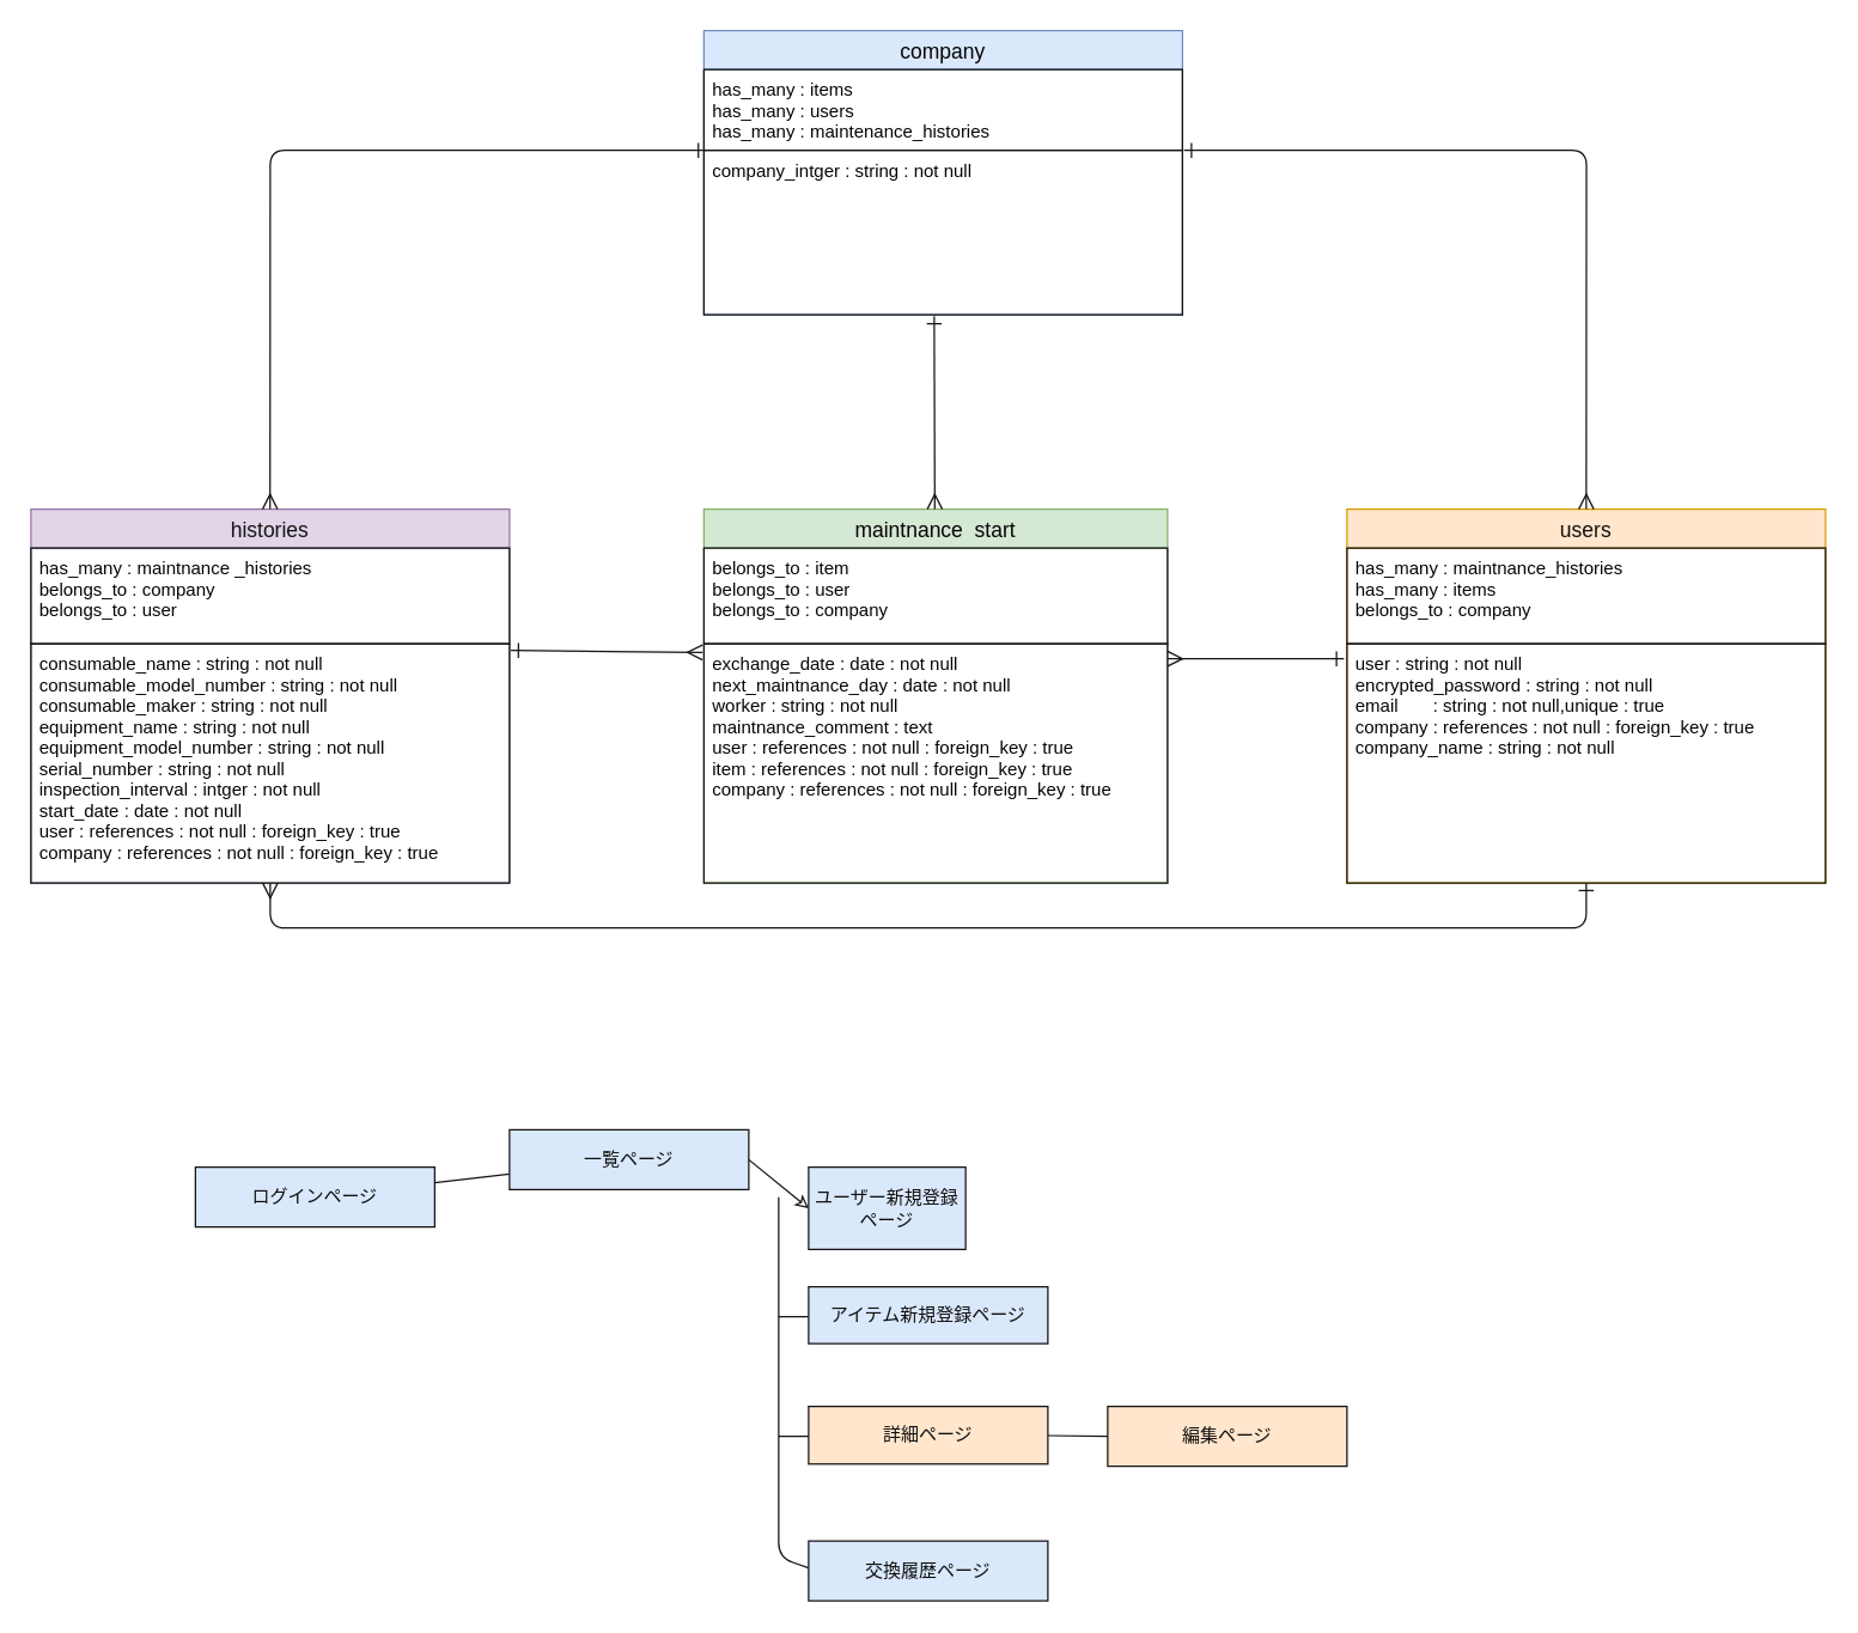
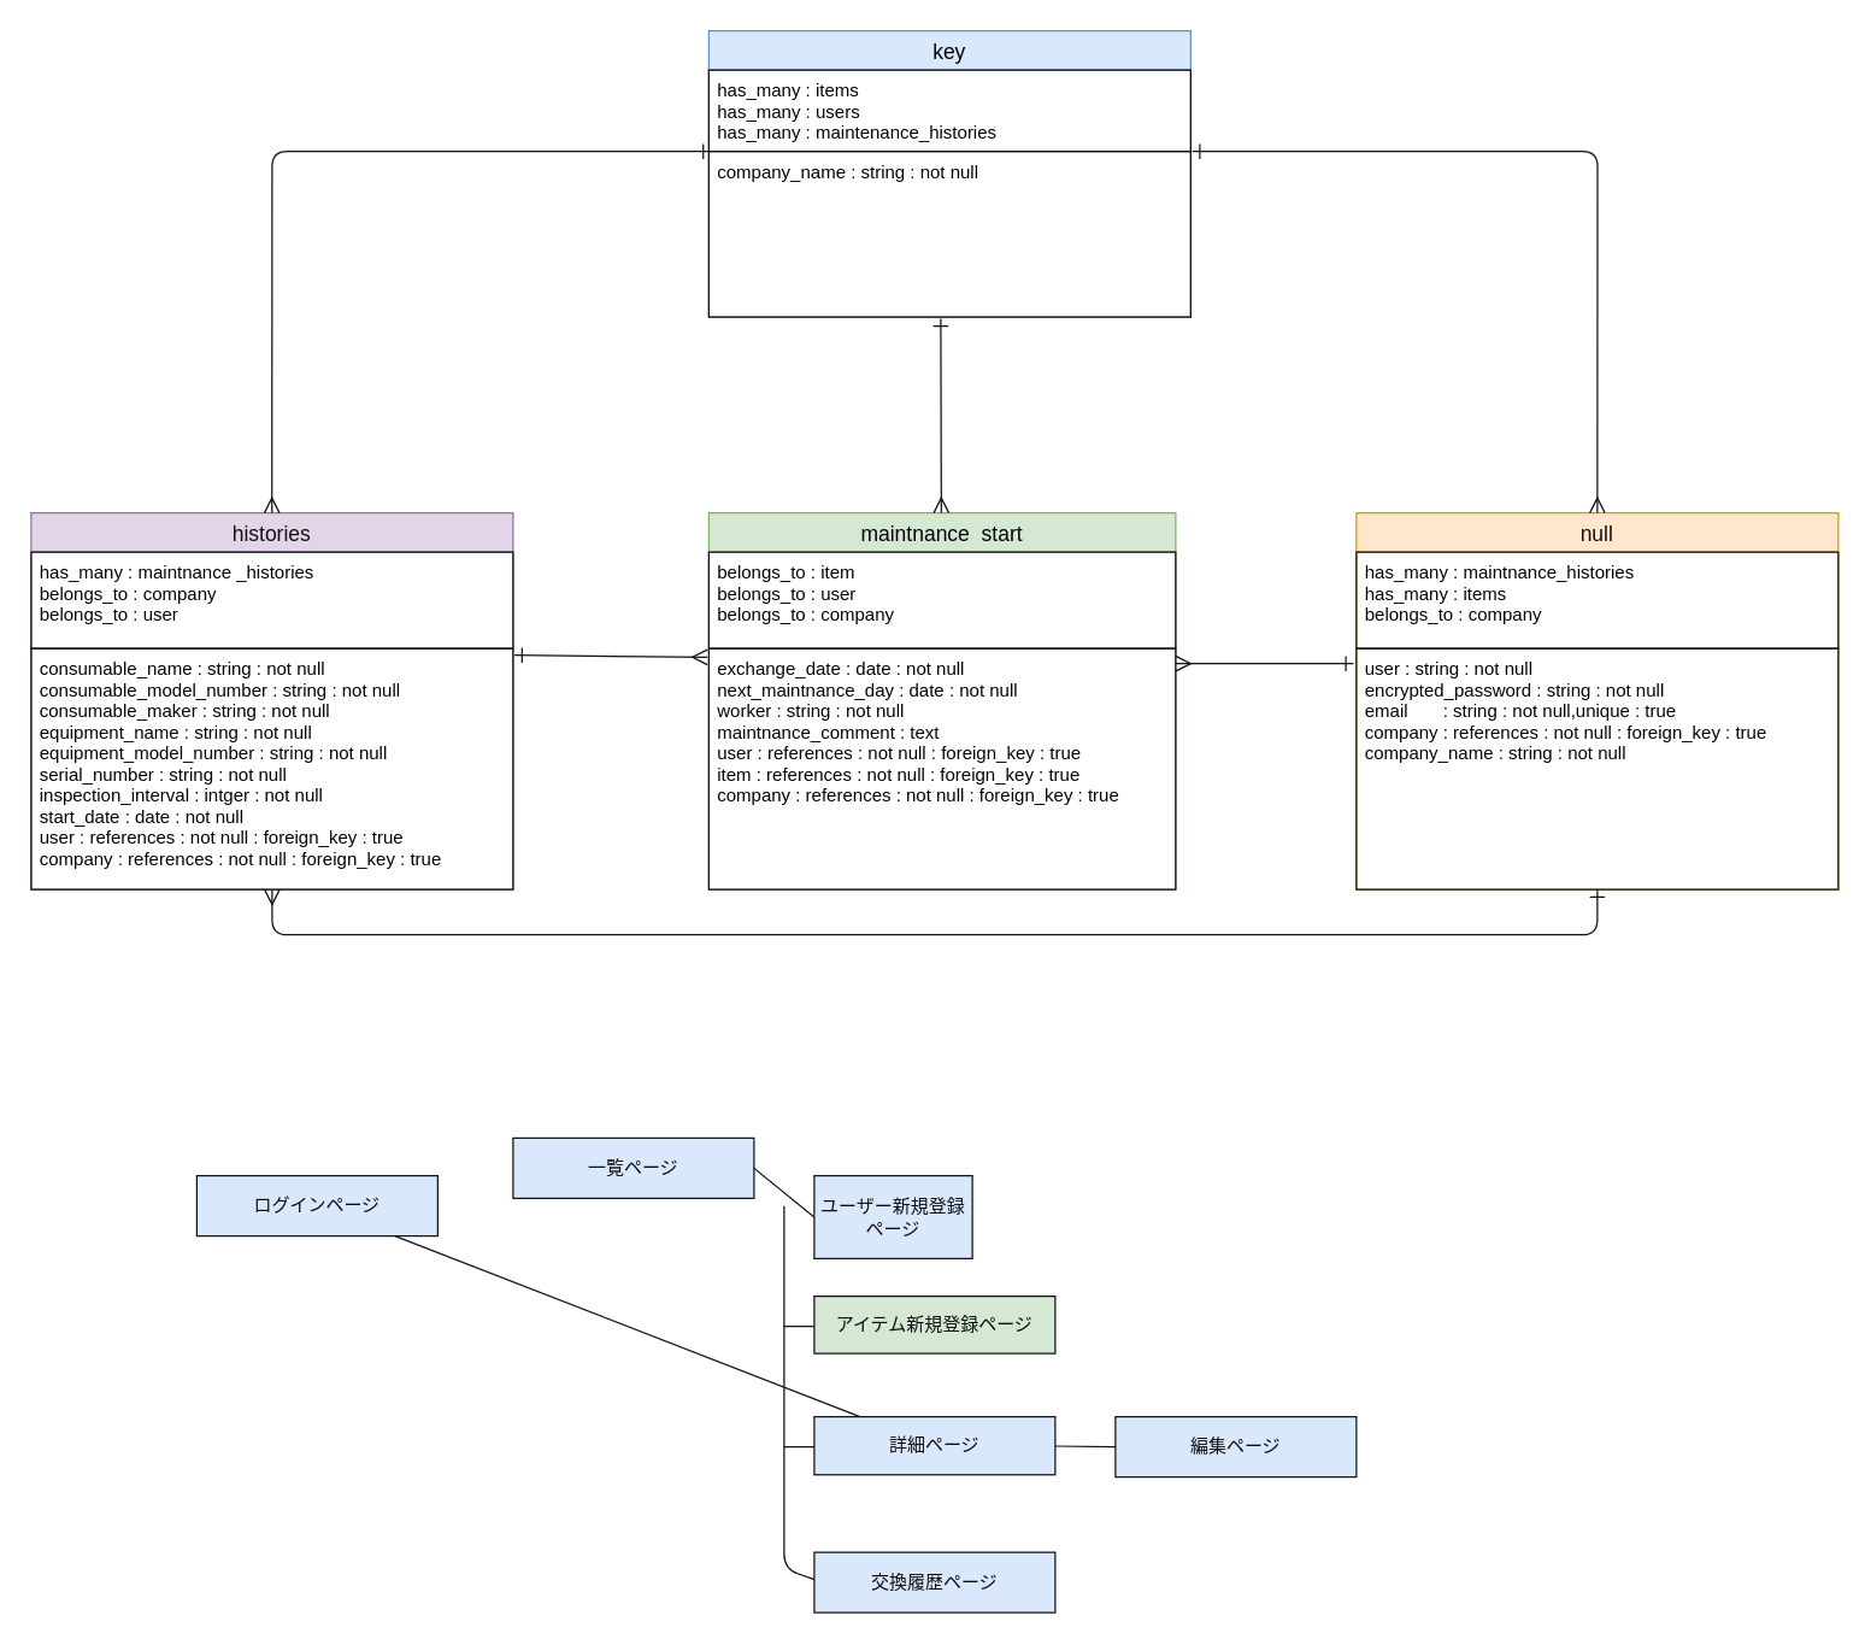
- <mxCell id="8" value="company" style="swimlane;fontStyle=0;childLayout=stackLayout;horizontal=1;startSize=26;horizontalStack=0;resizeParent=1;resizeParentMax=0;resizeLast=0;collapsible=1;marginBottom=0;align=center;fontSize=14;fillColor=#dae8fc;strokeColor=#6c8ebf;fontColor=#050505;" parent="1" vertex="1"><mxGeometry x="470" y="20" width="320" height="190" as="geometry" /></mxCell>
+ <mxCell id="8" value="key" style="swimlane;fontStyle=0;childLayout=stackLayout;horizontal=1;startSize=26;horizontalStack=0;resizeParent=1;resizeParentMax=0;resizeLast=0;collapsible=1;marginBottom=0;align=center;fontSize=14;fillColor=#dae8fc;strokeColor=#6c8ebf;fontColor=#050505;" parent="1" vertex="1"><mxGeometry x="470" y="20" width="320" height="190" as="geometry" /></mxCell>
- <mxCell id="10" value="company_intger : string : not null" style="text;spacingLeft=4;spacingRight=4;overflow=hidden;rotatable=0;points=[[0,0.5],[1,0.5]];portConstraint=eastwest;fontSize=12;strokeColor=#141414;fontColor=#050505;" parent="8" vertex="1"><mxGeometry y="80" width="320" height="110" as="geometry" /></mxCell>
+ <mxCell id="10" value="company_name : string : not null" style="text;spacingLeft=4;spacingRight=4;overflow=hidden;rotatable=0;points=[[0,0.5],[1,0.5]];portConstraint=eastwest;fontSize=12;strokeColor=#141414;fontColor=#050505;" parent="8" vertex="1"><mxGeometry y="80" width="320" height="110" as="geometry" /></mxCell>
- <mxCell id="22" value="users" style="swimlane;fontStyle=0;childLayout=stackLayout;horizontal=1;startSize=26;horizontalStack=0;resizeParent=1;resizeParentMax=0;resizeLast=0;collapsible=1;marginBottom=0;align=center;fontSize=14;strokeColor=#d79b00;fillColor=#ffe6cc;fontColor=#121212;" parent="1" vertex="1"><mxGeometry x="900" y="340" width="320" height="250" as="geometry" /></mxCell>
+ <mxCell id="22" value="null" style="swimlane;fontStyle=0;childLayout=stackLayout;horizontal=1;startSize=26;horizontalStack=0;resizeParent=1;resizeParentMax=0;resizeLast=0;collapsible=1;marginBottom=0;align=center;fontSize=14;strokeColor=#d79b00;fillColor=#ffe6cc;fontColor=#121212;" parent="1" vertex="1"><mxGeometry x="900" y="340" width="320" height="250" as="geometry" /></mxCell>
- <mxCell id="14" value="" style="edgeStyle=none;html=1;startArrow=none;startFill=0;endArrow=none;endFill=0;fontColor=#0f0f0f;fillColor=#dae8fc;strokeColor=#141414;" parent="1" source="15" target="16" edge="1"><mxGeometry relative="1" as="geometry" /></mxCell>
+ <mxCell id="14" value="" style="edgeStyle=none;html=1;startArrow=none;startFill=0;endArrow=none;endFill=0;fontColor=#0f0f0f;fillColor=#dae8fc;strokeColor=#141414;" parent="1" source="15" target="19" edge="1"><mxGeometry relative="1" as="geometry" /></mxCell>
- <mxCell id="28" value="" style="edgeStyle=none;html=1;startArrow=none;startFill=0;endArrow=classic;endFill=0;fontColor=#0f0f0f;fillColor=#dae8fc;strokeColor=#141414;exitX=1;exitY=0.5;exitDx=0;exitDy=0;entryX=0;entryY=0.5;entryDx=0;entryDy=0;" edge="1" parent="1" source="16" target="18"><mxGeometry relative="1" as="geometry"><mxPoint x="489" y="819.5" as="sourcePoint" /><mxPoint x="546" y="819.5" as="targetPoint" /></mxGeometry></mxCell>
+ <mxCell id="28" value="" style="edgeStyle=none;html=1;startArrow=none;startFill=0;endArrow=none;endFill=0;fontColor=#0f0f0f;fillColor=#dae8fc;strokeColor=#141414;exitX=1;exitY=0.5;exitDx=0;exitDy=0;entryX=0;entryY=0.5;entryDx=0;entryDy=0;" edge="1" parent="1" source="16" target="18"><mxGeometry relative="1" as="geometry"><mxPoint x="489" y="819.5" as="sourcePoint" /><mxPoint x="546" y="819.5" as="targetPoint" /></mxGeometry></mxCell>
- <mxCell id="17" value="アイテム新規登録ページ" style="whiteSpace=wrap;html=1;align=center;sketch=0;fillColor=#dae8fc;strokeColor=#141414;fontColor=#0f0f0f;" parent="1" vertex="1"><mxGeometry x="540" y="860" width="160" height="38" as="geometry" /></mxCell>
+ <mxCell id="17" value="アイテム新規登録ページ" style="whiteSpace=wrap;html=1;align=center;sketch=0;fillColor=#d5e8d4;strokeColor=#141414;fontColor=#0f0f0f;" parent="1" vertex="1"><mxGeometry x="540" y="860" width="160" height="38" as="geometry" /></mxCell>
- <mxCell id="19" value="詳細ページ" style="whiteSpace=wrap;html=1;align=center;sketch=0;fillColor=#ffe6cc;strokeColor=#141414;fontColor=#0f0f0f;" parent="1" vertex="1"><mxGeometry x="540" y="940" width="160" height="38.5" as="geometry" /></mxCell>
+ <mxCell id="19" value="詳細ページ" style="whiteSpace=wrap;html=1;align=center;sketch=0;fillColor=#dae8fc;strokeColor=#141414;fontColor=#0f0f0f;" parent="1" vertex="1"><mxGeometry x="540" y="940" width="160" height="38.5" as="geometry" /></mxCell>
- <mxCell id="20" value="編集ページ" style="whiteSpace=wrap;html=1;align=center;sketch=0;fillColor=#ffe6cc;strokeColor=#141414;fontColor=#0f0f0f;" parent="1" vertex="1"><mxGeometry x="740" y="940" width="160" height="40" as="geometry" /></mxCell>
+ <mxCell id="20" value="編集ページ" style="whiteSpace=wrap;html=1;align=center;sketch=0;fillColor=#dae8fc;strokeColor=#141414;fontColor=#0f0f0f;" parent="1" vertex="1"><mxGeometry x="740" y="940" width="160" height="40" as="geometry" /></mxCell>
